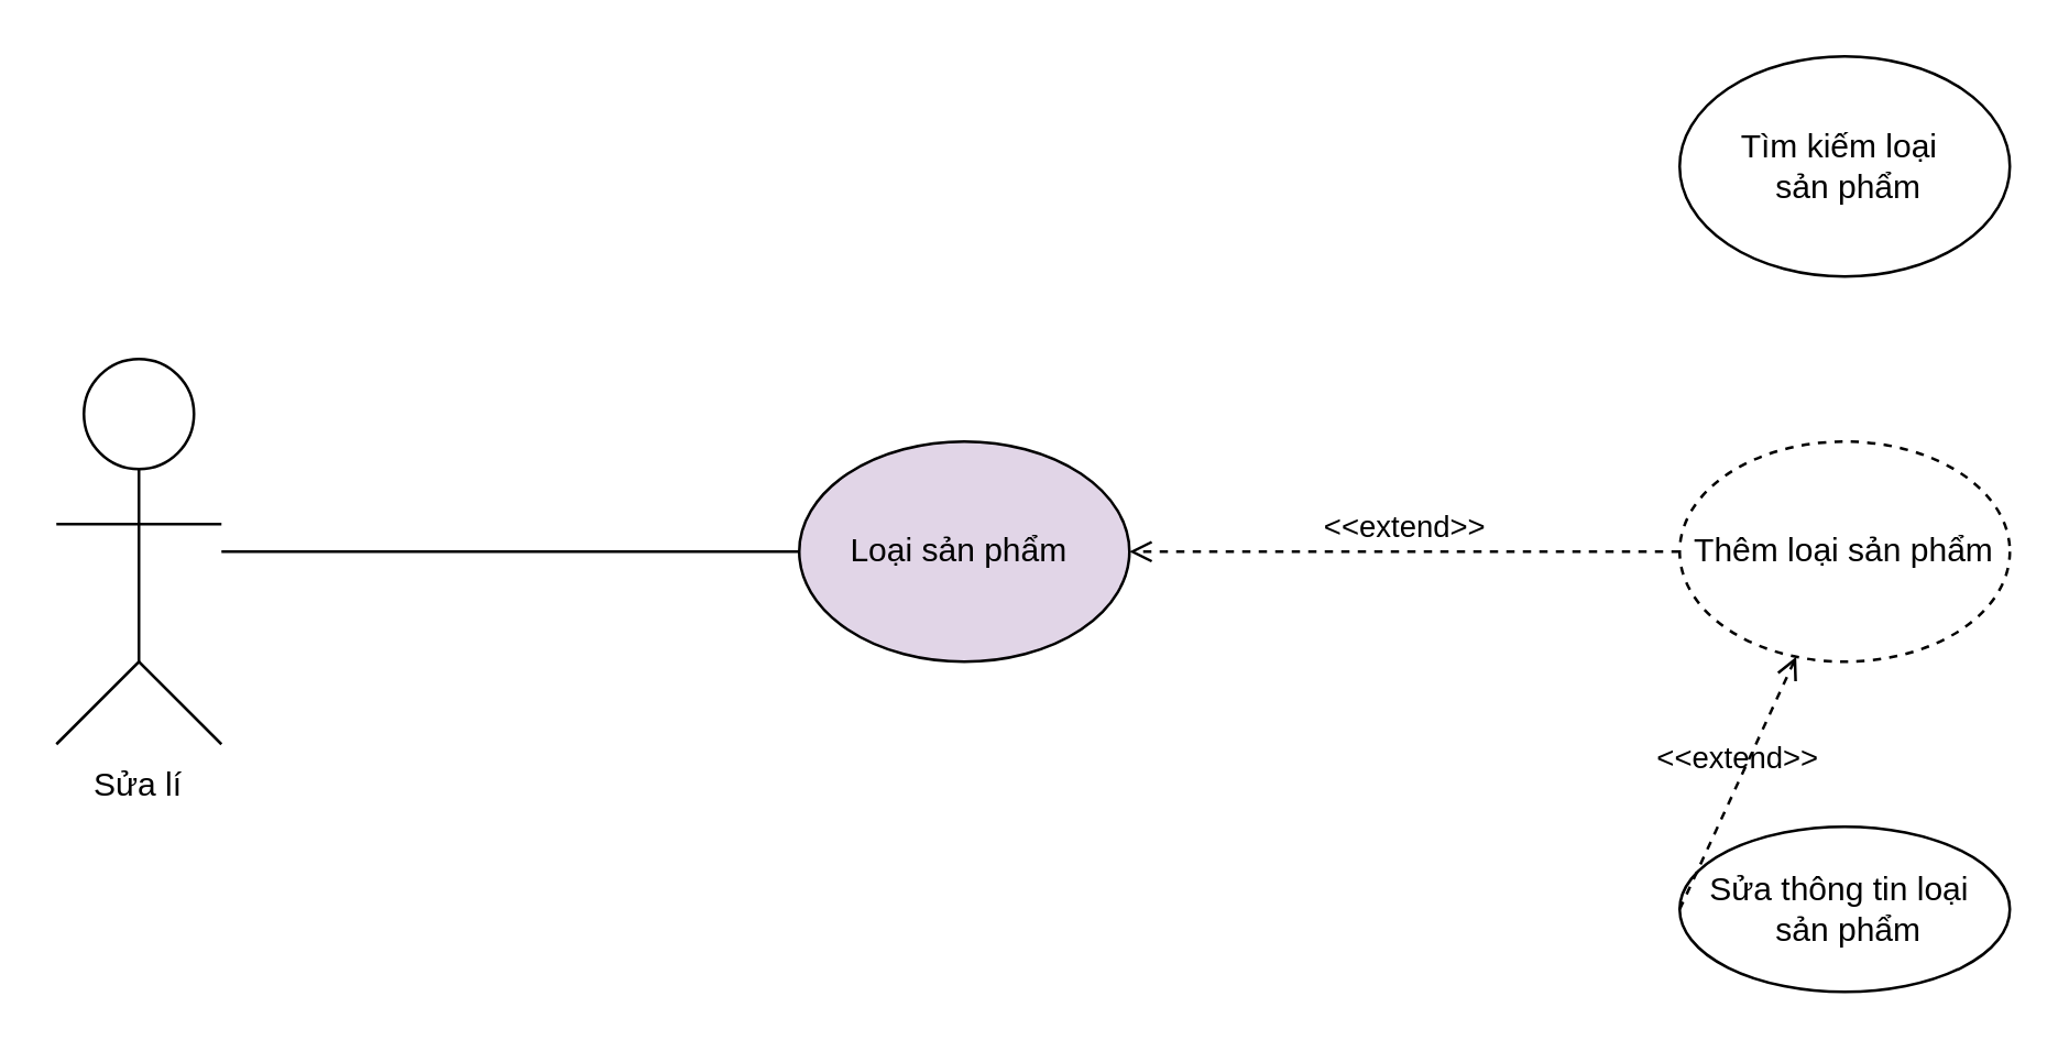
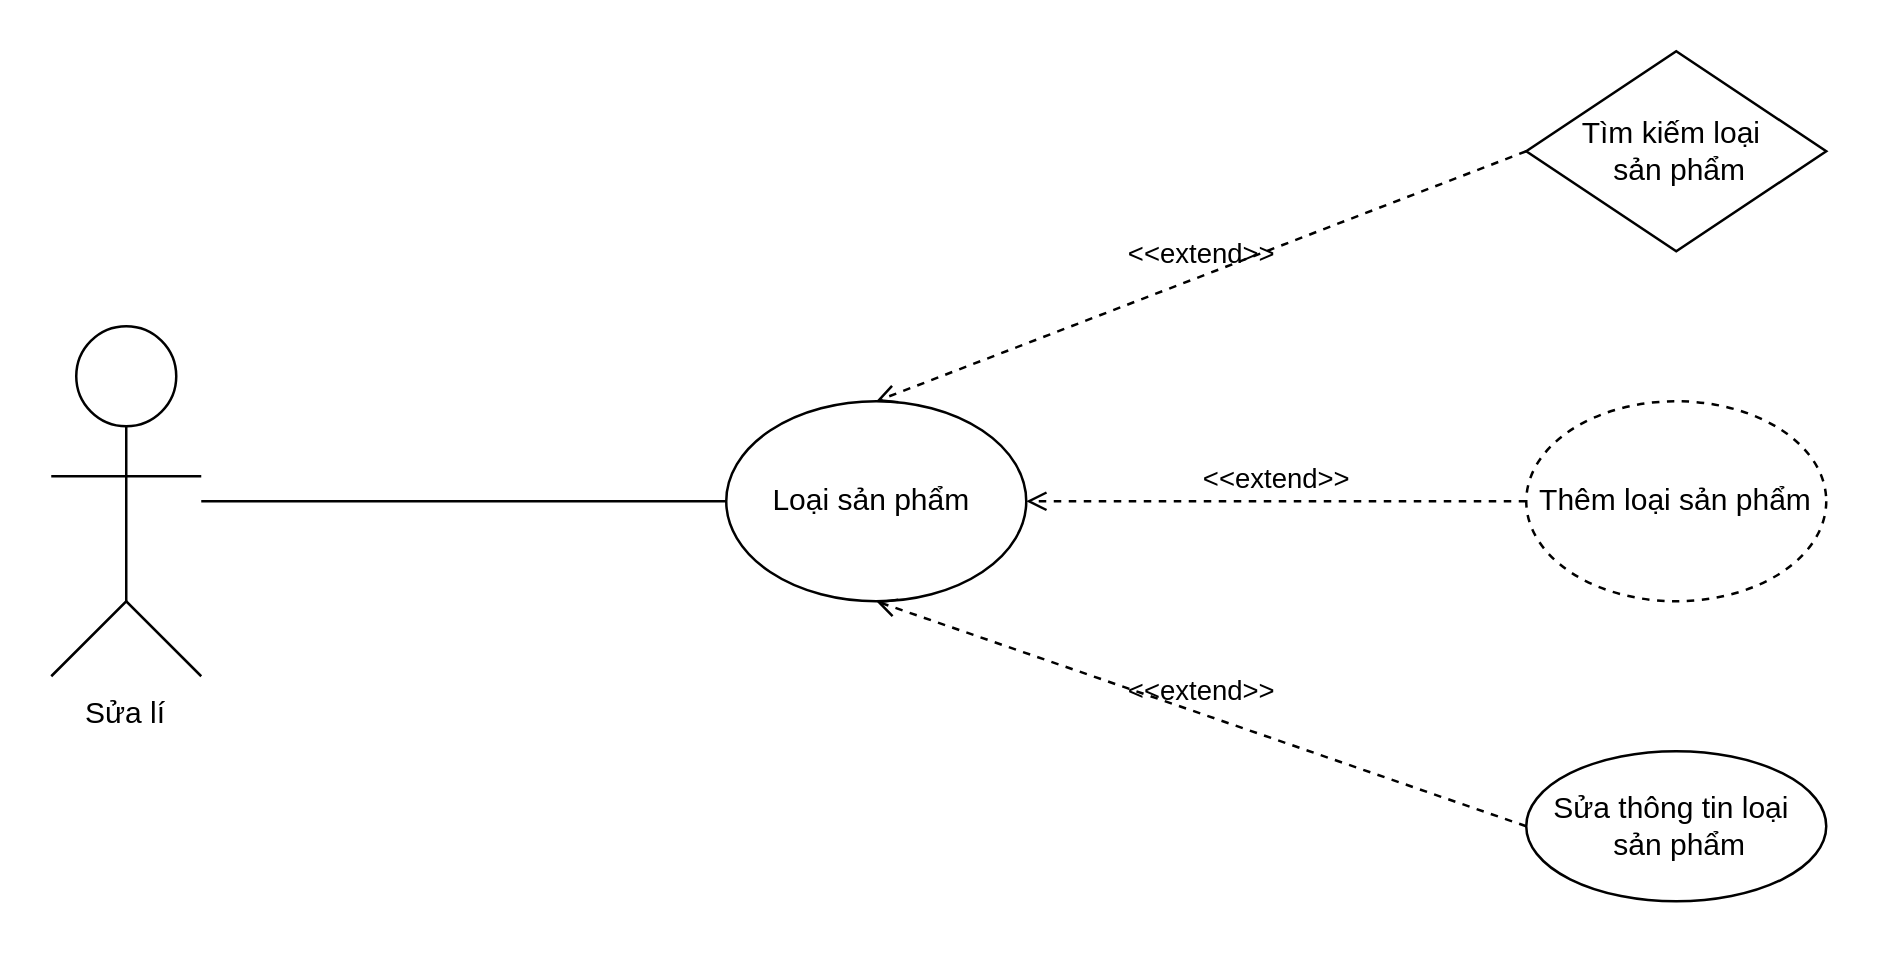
- <mxCell id="4" value="Tìm kiếm loại&amp;nbsp;&lt;br&gt;&amp;nbsp;sản phẩm" style="ellipse;whiteSpace=wrap;html=1;" parent="1" vertex="1"><mxGeometry x="610" y="20" width="120" height="80" as="geometry" /></mxCell>
+ <mxCell id="4" value="Tìm kiếm loại&amp;nbsp;&lt;br&gt;&amp;nbsp;sản phẩm" style="rhombus;whiteSpace=wrap;html=1;" parent="1" vertex="1"><mxGeometry x="610" y="20" width="120" height="80" as="geometry" /></mxCell>
+ <mxCell id="6" value="&amp;lt;&amp;lt;extend&amp;gt;&amp;gt;" style="html=1;verticalAlign=bottom;labelBackgroundColor=none;endArrow=open;endFill=0;dashed=1;rounded=0;exitX=0;exitY=0.5;exitDx=0;exitDy=0;entryX=0.5;entryY=0;entryDx=0;entryDy=0;" parent="1" source="4" target="5" edge="1"><mxGeometry width="160" relative="1" as="geometry"><mxPoint x="350" y="230" as="sourcePoint" /><mxPoint x="510" y="230" as="targetPoint" /></mxGeometry></mxCell>
- <mxCell id="5" value="Loại sản phẩm&amp;nbsp;" style="ellipse;whiteSpace=wrap;html=1;fillColor=#e1d5e7;" parent="1" vertex="1"><mxGeometry x="290" y="160" width="120" height="80" as="geometry" /></mxCell>
+ <mxCell id="5" value="Loại sản phẩm&amp;nbsp;" style="ellipse;whiteSpace=wrap;html=1;" parent="1" vertex="1"><mxGeometry x="290" y="160" width="120" height="80" as="geometry" /></mxCell>
- <mxCell id="8" value="&amp;lt;&amp;lt;extend&amp;gt;&amp;gt;" style="html=1;verticalAlign=bottom;labelBackgroundColor=none;endArrow=open;endFill=0;dashed=1;rounded=0;exitX=0;exitY=0.5;exitDx=0;exitDy=0;" parent="1" source="3" target="2" edge="1"><mxGeometry width="160" relative="1" as="geometry"><mxPoint x="340" y="380" as="sourcePoint" /><mxPoint x="410" y="200" as="targetPoint" /></mxGeometry></mxCell>
+ <mxCell id="8" value="&amp;lt;&amp;lt;extend&amp;gt;&amp;gt;" style="html=1;verticalAlign=bottom;labelBackgroundColor=none;endArrow=open;endFill=0;dashed=1;rounded=0;exitX=0;exitY=0.5;exitDx=0;exitDy=0;entryX=0.5;entryY=1;entryDx=0;entryDy=0;" parent="1" source="3" target="5" edge="1"><mxGeometry width="160" relative="1" as="geometry"><mxPoint x="340" y="380" as="sourcePoint" /><mxPoint x="410" y="200" as="targetPoint" /></mxGeometry></mxCell>
